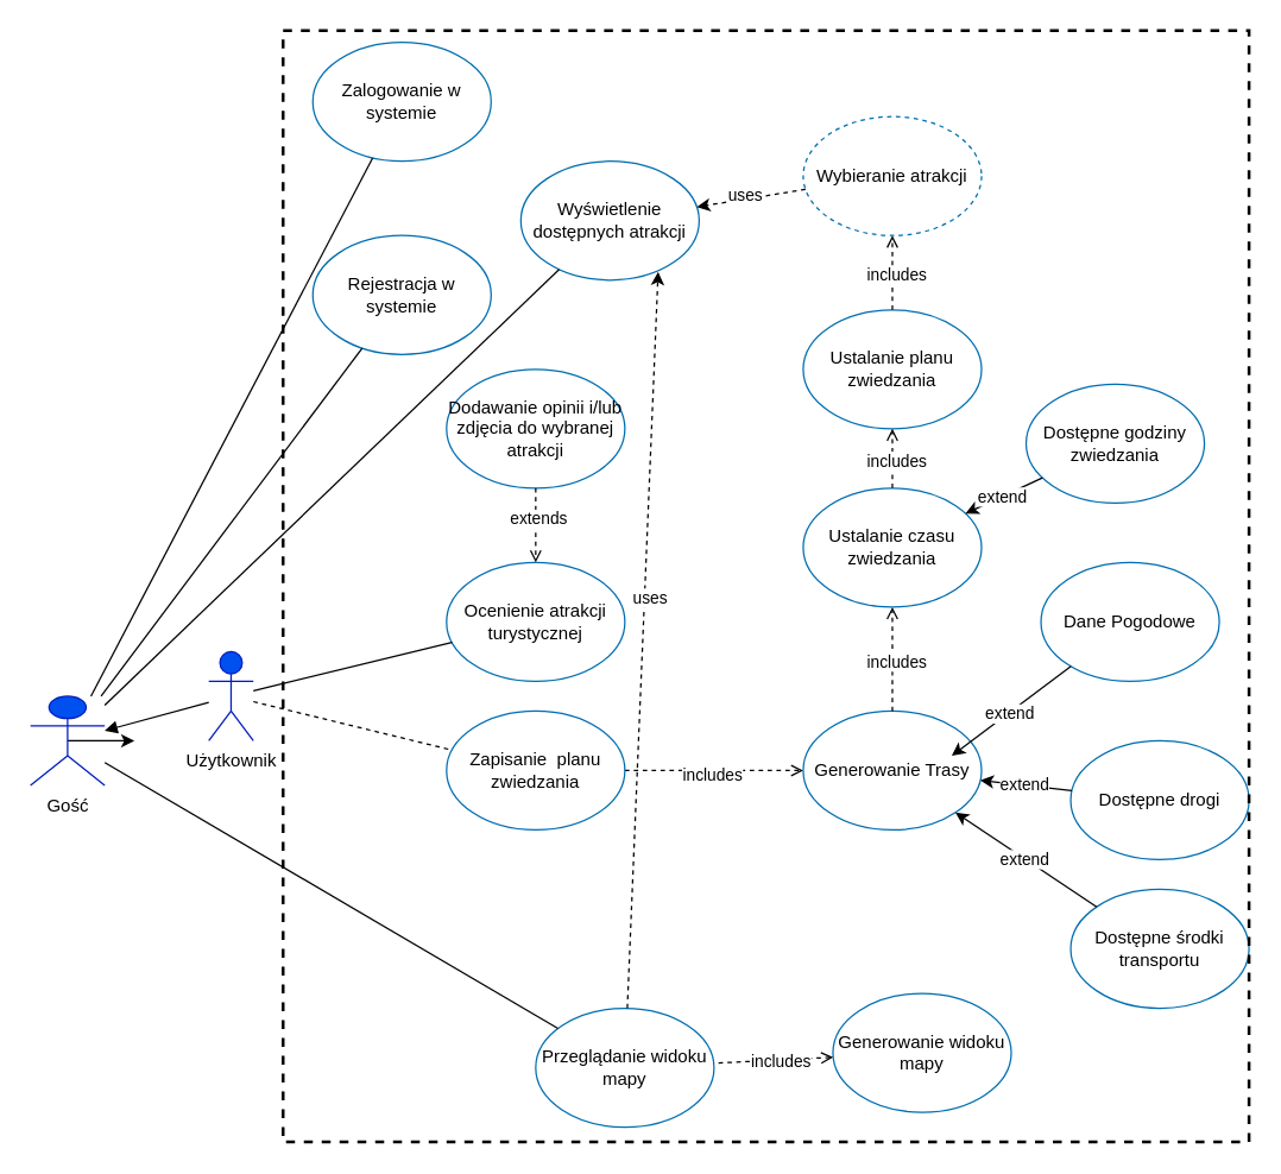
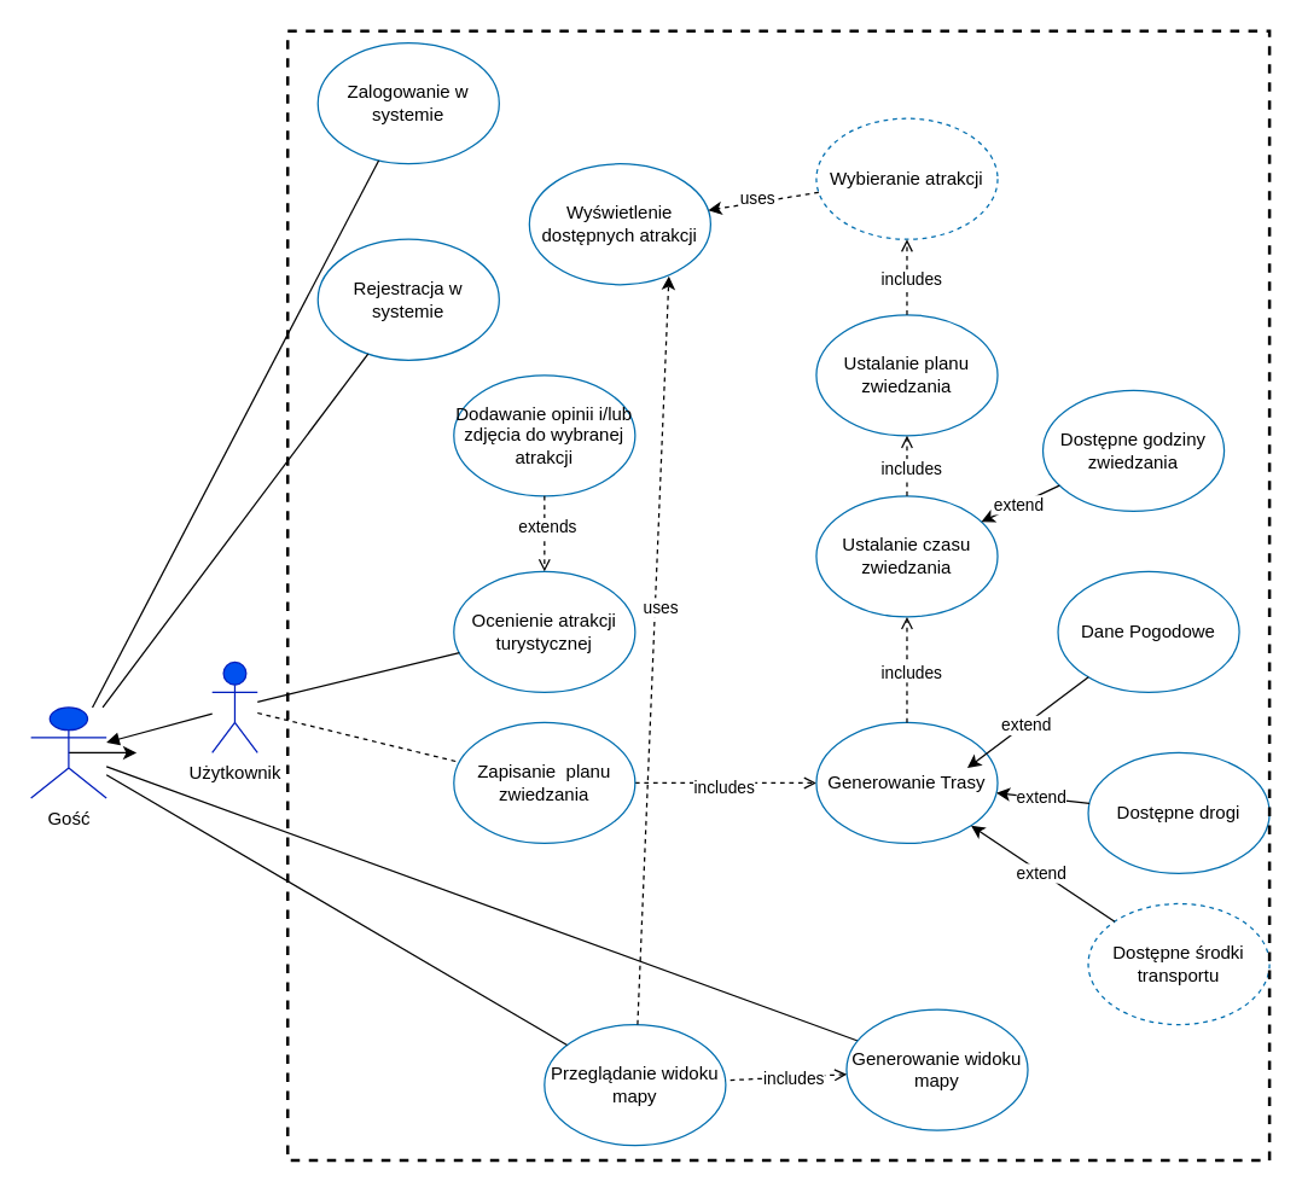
- <mxCell id="11" value="" style="endArrow=none;html=1;rounded=0;strokeColor=#000000;endFill=0;" edge="1" parent="1" source="26" target="10"><mxGeometry width="50" height="50" relative="1" as="geometry"><mxPoint x="1180" y="638" as="sourcePoint" /><mxPoint x="1281" y="717" as="targetPoint" /></mxGeometry></mxCell>
+ <mxCell id="11" value="" style="endArrow=none;html=1;rounded=0;strokeColor=#000000;endFill=0;" edge="1" parent="1" source="26" target="15"><mxGeometry width="50" height="50" relative="1" as="geometry"><mxPoint x="1180" y="638" as="sourcePoint" /><mxPoint x="1281" y="717" as="targetPoint" /></mxGeometry></mxCell>
- <mxCell id="41" value="Dostępne środki transportu" style="ellipse;whiteSpace=wrap;html=1;fillColor=none;fontColor=default;strokeColor=#006EAF;labelBackgroundColor=none;labelBorderColor=none;labelPosition=center;verticalLabelPosition=middle;align=center;verticalAlign=middle;" vertex="1" parent="1"><mxGeometry x="720" y="598" width="120" height="80" as="geometry" /></mxCell>
+ <mxCell id="41" value="Dostępne środki transportu" style="ellipse;whiteSpace=wrap;html=1;fillColor=none;fontColor=default;strokeColor=#006EAF;labelBackgroundColor=none;labelBorderColor=none;labelPosition=center;verticalLabelPosition=middle;align=center;verticalAlign=middle;dashed=1;" vertex="1" parent="1"><mxGeometry x="720" y="598" width="120" height="80" as="geometry" /></mxCell>
